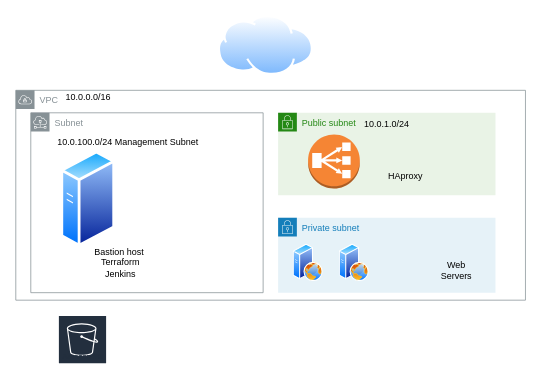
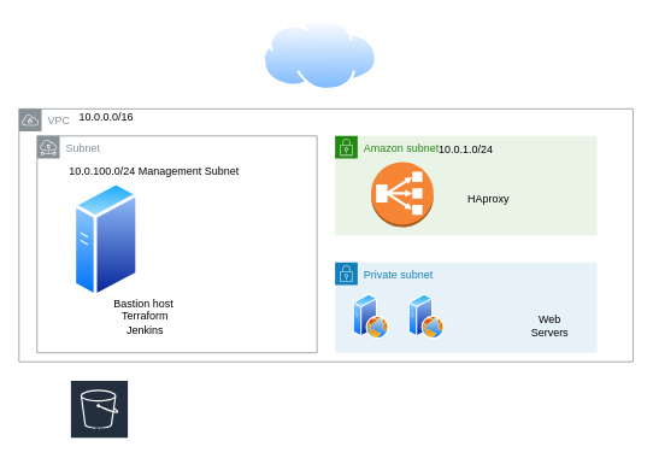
- <mxCell id="4" value="Public subnet" style="points=[[0,0],[0.25,0],[0.5,0],[0.75,0],[1,0],[1,0.25],[1,0.5],[1,0.75],[1,1],[0.75,1],[0.5,1],[0.25,1],[0,1],[0,0.75],[0,0.5],[0,0.25]];outlineConnect=0;gradientColor=none;html=1;whiteSpace=wrap;fontSize=12;fontStyle=0;shape=mxgraph.aws4.group;grIcon=mxgraph.aws4.group_security_group;grStroke=0;strokeColor=#248814;fillColor=#E9F3E6;verticalAlign=top;align=left;spacingLeft=30;fontColor=#248814;dashed=0;" parent="1" vertex="1"><mxGeometry x="370" y="150" width="290" height="110" as="geometry" /></mxCell>
+ <mxCell id="4" value="Amazon subnet" style="points=[[0,0],[0.25,0],[0.5,0],[0.75,0],[1,0],[1,0.25],[1,0.5],[1,0.75],[1,1],[0.75,1],[0.5,1],[0.25,1],[0,1],[0,0.75],[0,0.5],[0,0.25]];outlineConnect=0;gradientColor=none;html=1;whiteSpace=wrap;fontSize=12;fontStyle=0;shape=mxgraph.aws4.group;grIcon=mxgraph.aws4.group_security_group;grStroke=0;strokeColor=#248814;fillColor=#E9F3E6;verticalAlign=top;align=left;spacingLeft=30;fontColor=#248814;dashed=0;" parent="1" vertex="1"><mxGeometry x="370" y="150" width="290" height="110" as="geometry" /></mxCell>
- <mxCell id="16" value="HAproxy" style="text;html=1;strokeColor=none;fillColor=none;align=center;verticalAlign=middle;whiteSpace=wrap;rounded=0;" parent="1" vertex="1"><mxGeometry x="520" y="225" width="40" height="20" as="geometry" /></mxCell>
+ <mxCell id="16" value="HAproxy" style="text;html=1;strokeColor=none;fillColor=none;align=center;verticalAlign=middle;whiteSpace=wrap;rounded=0;" parent="1" vertex="1"><mxGeometry x="520" y="210" width="40" height="20" as="geometry" /></mxCell>
